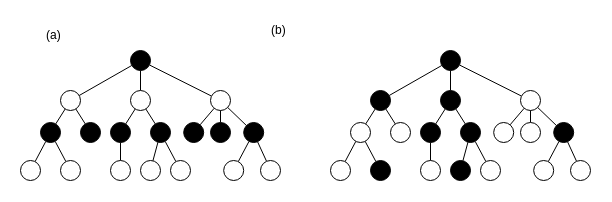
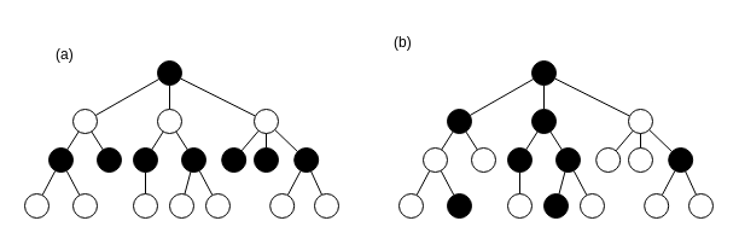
- <mxCell id="72" value="(b)" style="text;strokeColor=none;fillColor=none;align=left;verticalAlign=middle;spacingLeft=4;spacingRight=4;overflow=hidden;points=[[0,0.5],[1,0.5]];portConstraint=eastwest;rotatable=0;whiteSpace=wrap;html=1;" vertex="1" parent="1"><mxGeometry x="265" y="15" width="80" height="30" as="geometry" /></mxCell>
+ <mxCell id="72" value="(b)" style="text;strokeColor=none;fillColor=none;align=left;verticalAlign=middle;spacingLeft=4;spacingRight=4;overflow=hidden;points=[[0,0.5],[1,0.5]];portConstraint=eastwest;rotatable=0;whiteSpace=wrap;html=1;" vertex="1" parent="1"><mxGeometry x="320" y="20" width="80" height="30" as="geometry" /></mxCell>
- <mxCell id="73" value="(a)" style="text;strokeColor=none;fillColor=none;align=left;verticalAlign=middle;spacingLeft=4;spacingRight=4;overflow=hidden;points=[[0,0.5],[1,0.5]];portConstraint=eastwest;rotatable=0;whiteSpace=wrap;html=1;" vertex="1" parent="1"><mxGeometry x="40" y="20" width="80" height="30" as="geometry" /></mxCell>
+ <mxCell id="73" value="(a)" style="text;strokeColor=none;fillColor=none;align=left;verticalAlign=middle;spacingLeft=4;spacingRight=4;overflow=hidden;points=[[0,0.5],[1,0.5]];portConstraint=eastwest;rotatable=0;whiteSpace=wrap;html=1;" vertex="1" parent="1"><mxGeometry x="40" y="30" width="80" height="30" as="geometry" /></mxCell>
